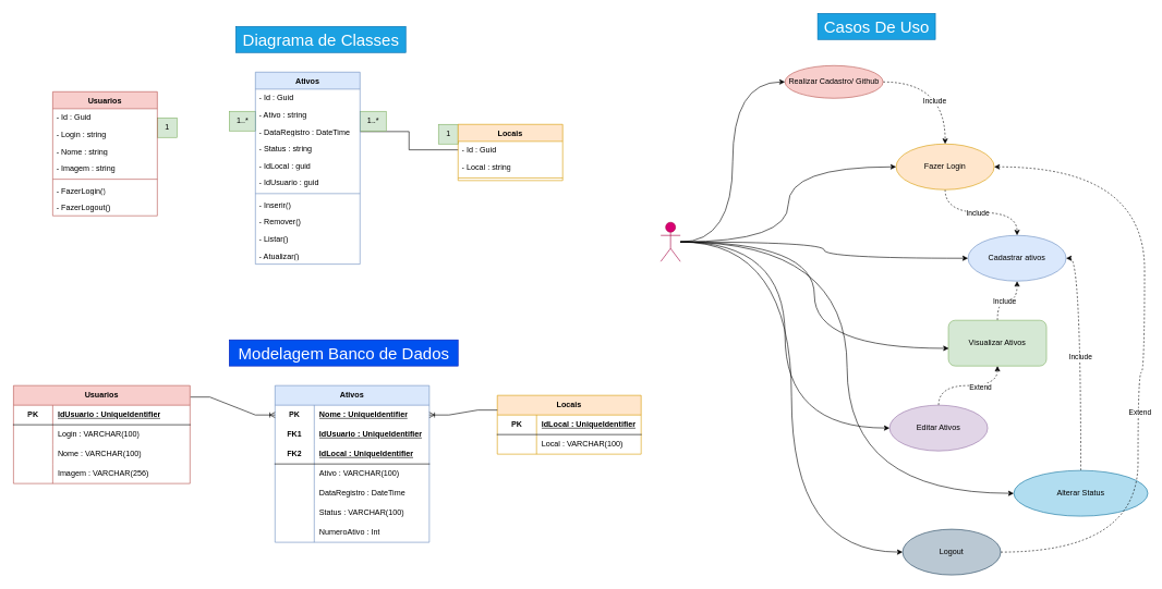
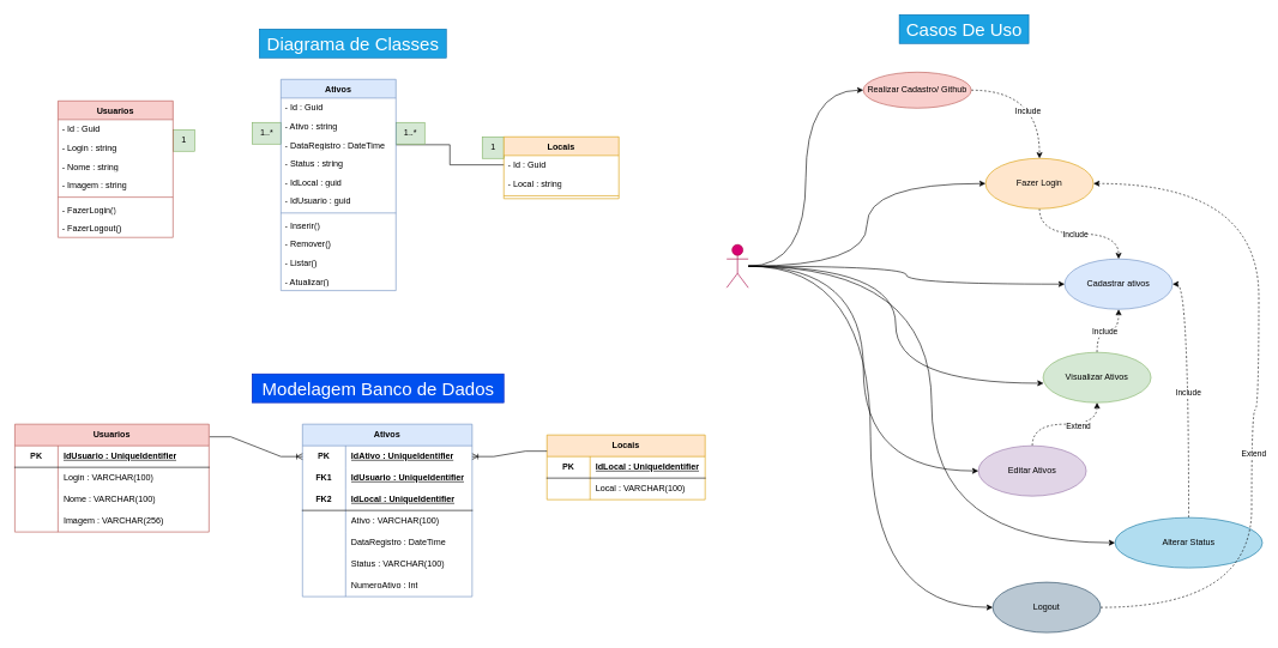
- <mxCell id="86" value="Visualizar Ativos" style="whiteSpace=wrap;html=1;fillColor=#d5e8d4;strokeColor=#82b366;rounded=1;" vertex="1" parent="1"><mxGeometry x="1450" y="490" width="150" height="70" as="geometry" /></mxCell>
+ <mxCell id="86" value="Visualizar Ativos" style="ellipse;whiteSpace=wrap;html=1;fillColor=#d5e8d4;strokeColor=#82b366;" vertex="1" parent="1"><mxGeometry x="1450" y="490" width="150" height="70" as="geometry" /></mxCell>
- <mxCell id="36" value="Nome : UniqueIdentifier" style="shape=partialRectangle;connectable=0;fillColor=none;top=0;left=0;bottom=0;right=0;align=left;spacingLeft=6;fontStyle=5;overflow=hidden;html=1;whiteSpace=wrap;" vertex="1" parent="34"><mxGeometry x="60" width="176" height="30" as="geometry"><mxRectangle width="176" height="30" as="alternateBounds" /></mxGeometry></mxCell>
+ <mxCell id="36" value="IdAtivo : UniqueIdentifier" style="shape=partialRectangle;connectable=0;fillColor=none;top=0;left=0;bottom=0;right=0;align=left;spacingLeft=6;fontStyle=5;overflow=hidden;html=1;whiteSpace=wrap;" vertex="1" parent="34"><mxGeometry x="60" width="176" height="30" as="geometry"><mxRectangle width="176" height="30" as="alternateBounds" /></mxGeometry></mxCell>
